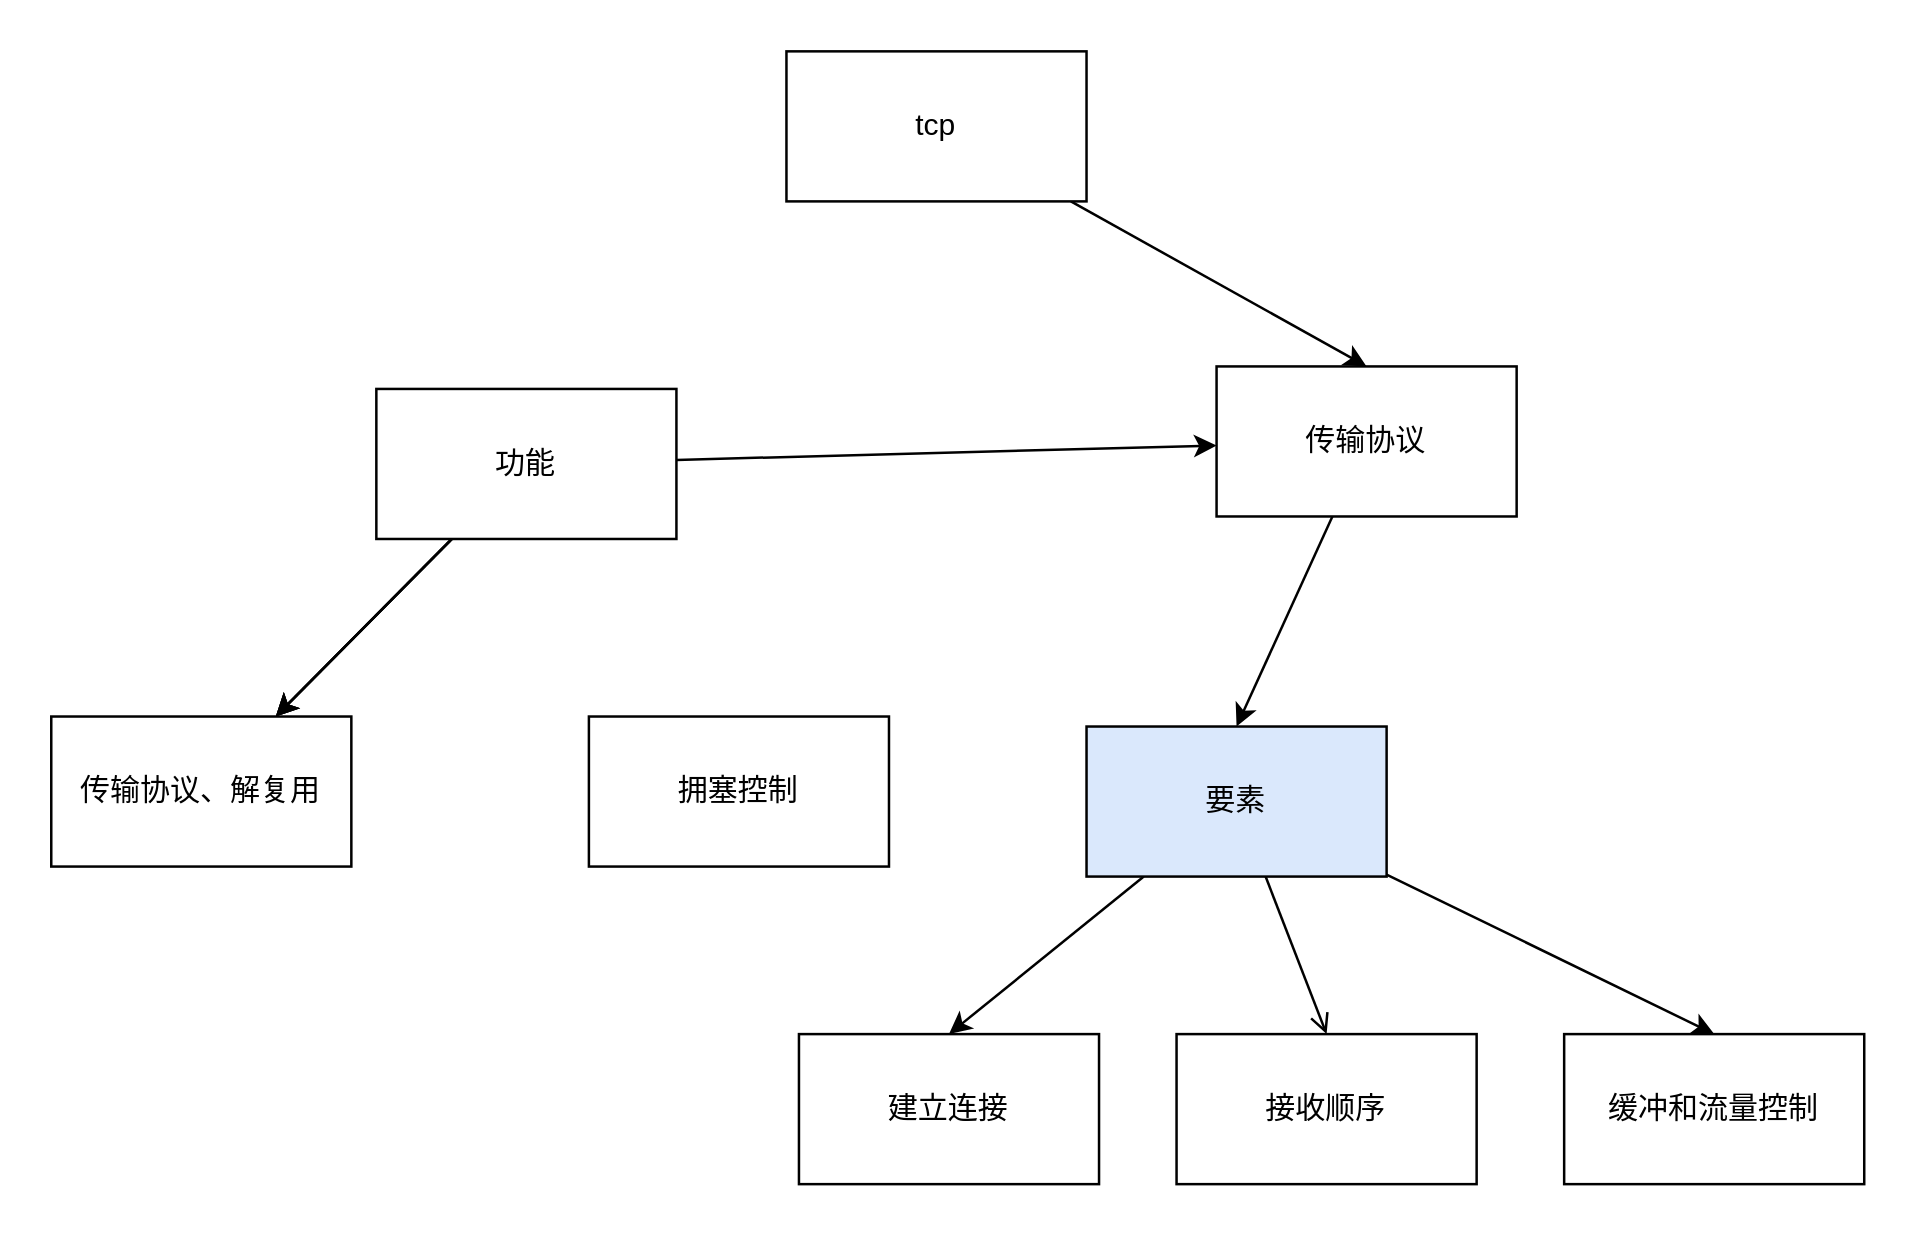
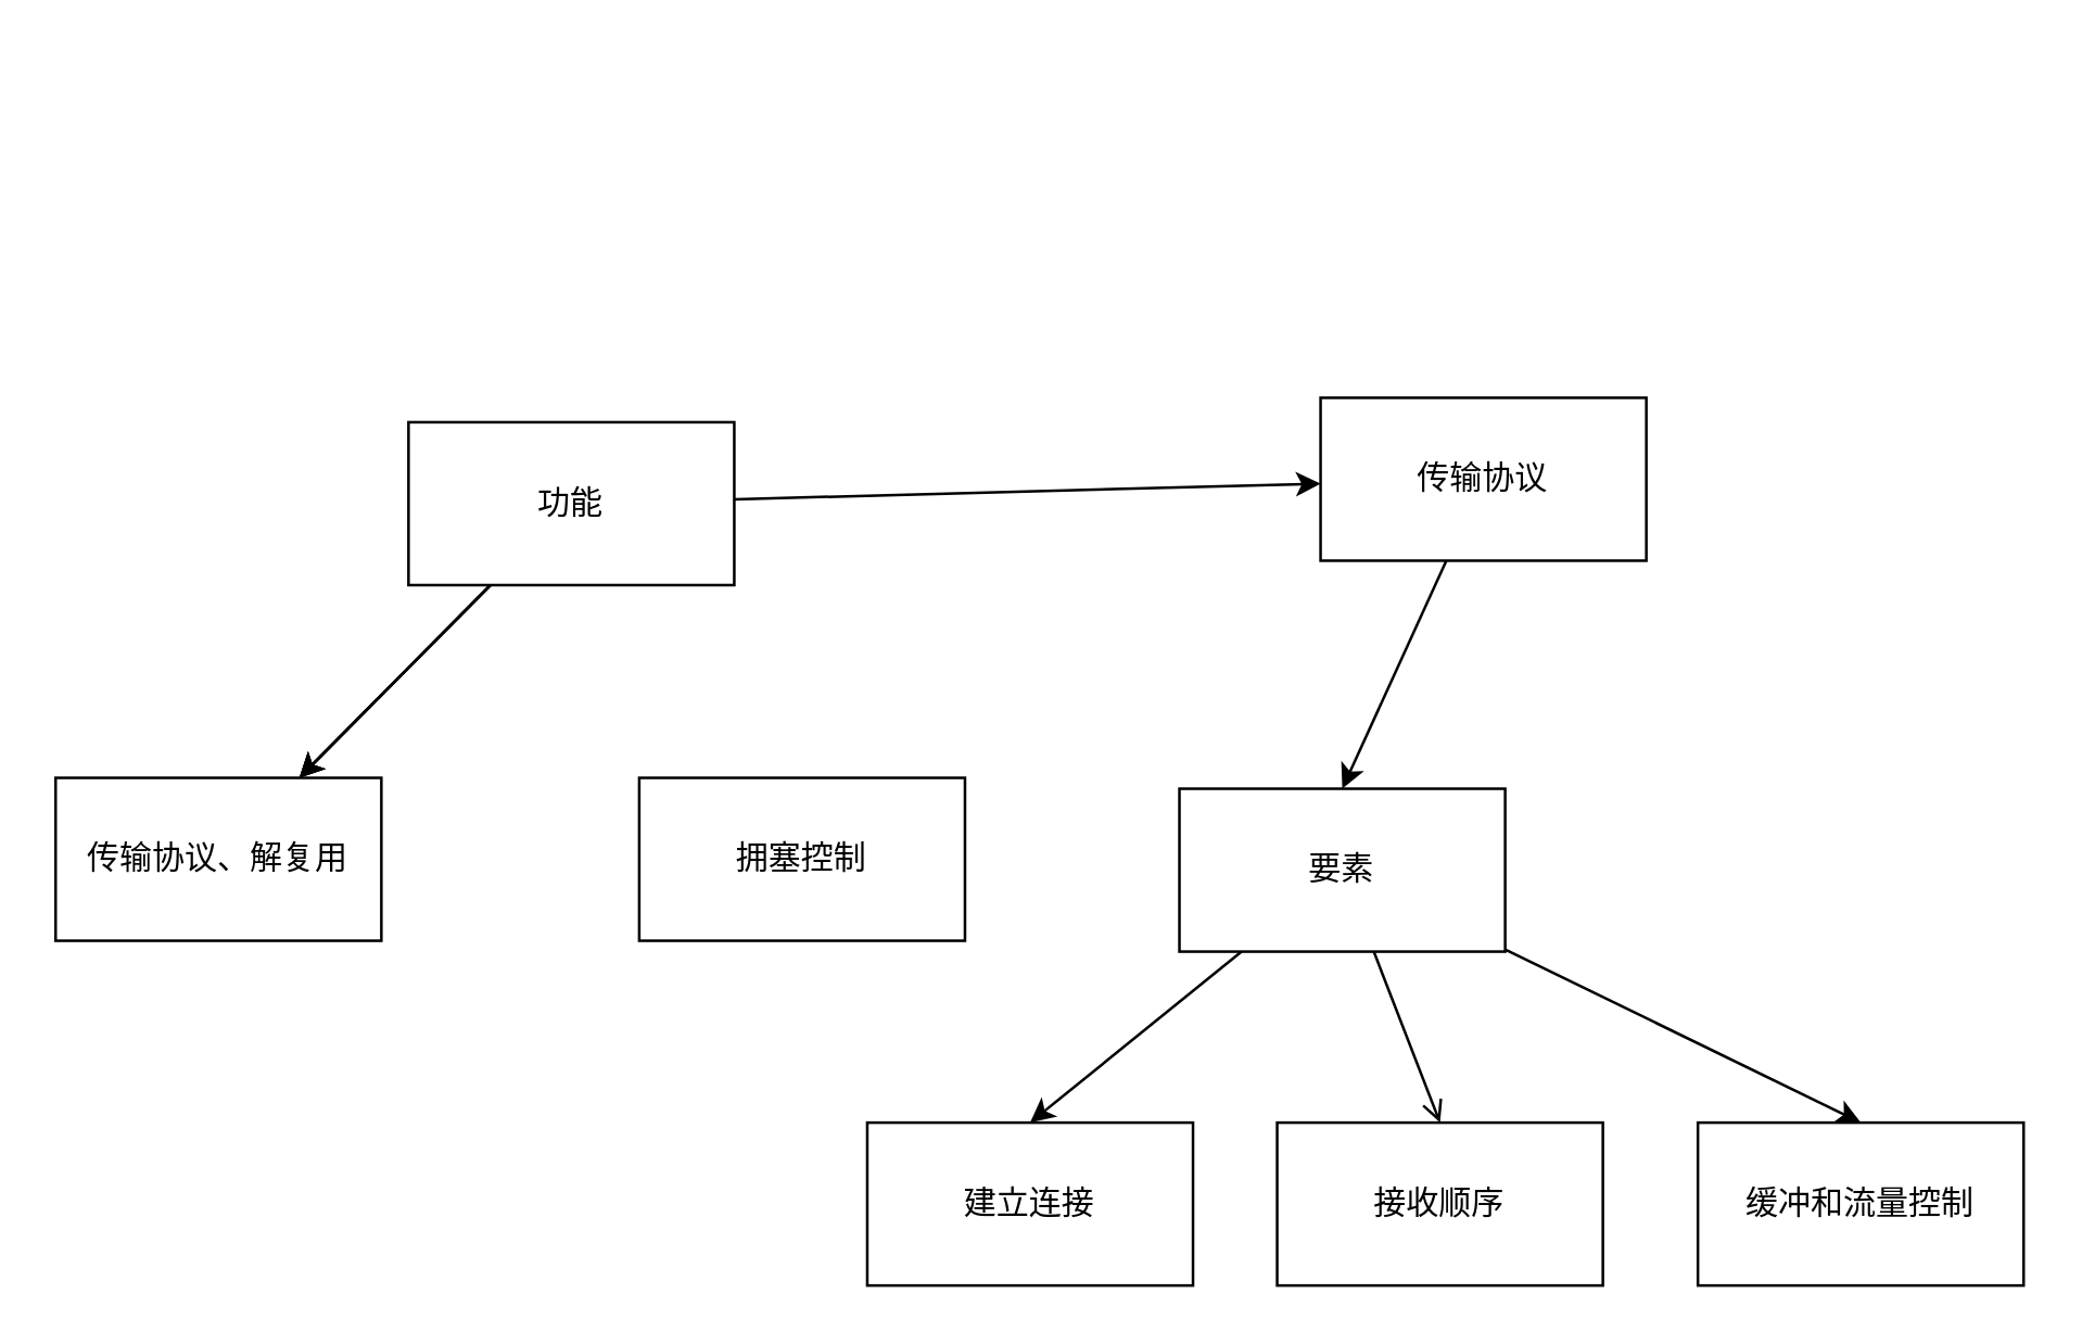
- <mxCell id="3" value="tcp" style="rounded=0;whiteSpace=wrap;html=1;" parent="1" vertex="1"><mxGeometry x="314" y="20" width="120" height="60" as="geometry" /></mxCell>
- <mxCell id="2" style="edgeStyle=none;html=1;entryX=0.5;entryY=0;entryDx=0;entryDy=0;" edge="1" parent="1" source="3" target="12"><mxGeometry relative="1" as="geometry"><mxPoint x="494" y="153" as="targetPoint" /></mxGeometry></mxCell>
- <mxCell id="16" value="要素" style="rounded=0;whiteSpace=wrap;html=1;fillColor=#dae8fc;" vertex="1" parent="1"><mxGeometry x="434" y="290" width="120" height="60" as="geometry" /></mxCell>
+ <mxCell id="16" value="要素" style="rounded=0;whiteSpace=wrap;html=1;" vertex="1" parent="1"><mxGeometry x="434" y="290" width="120" height="60" as="geometry" /></mxCell>
